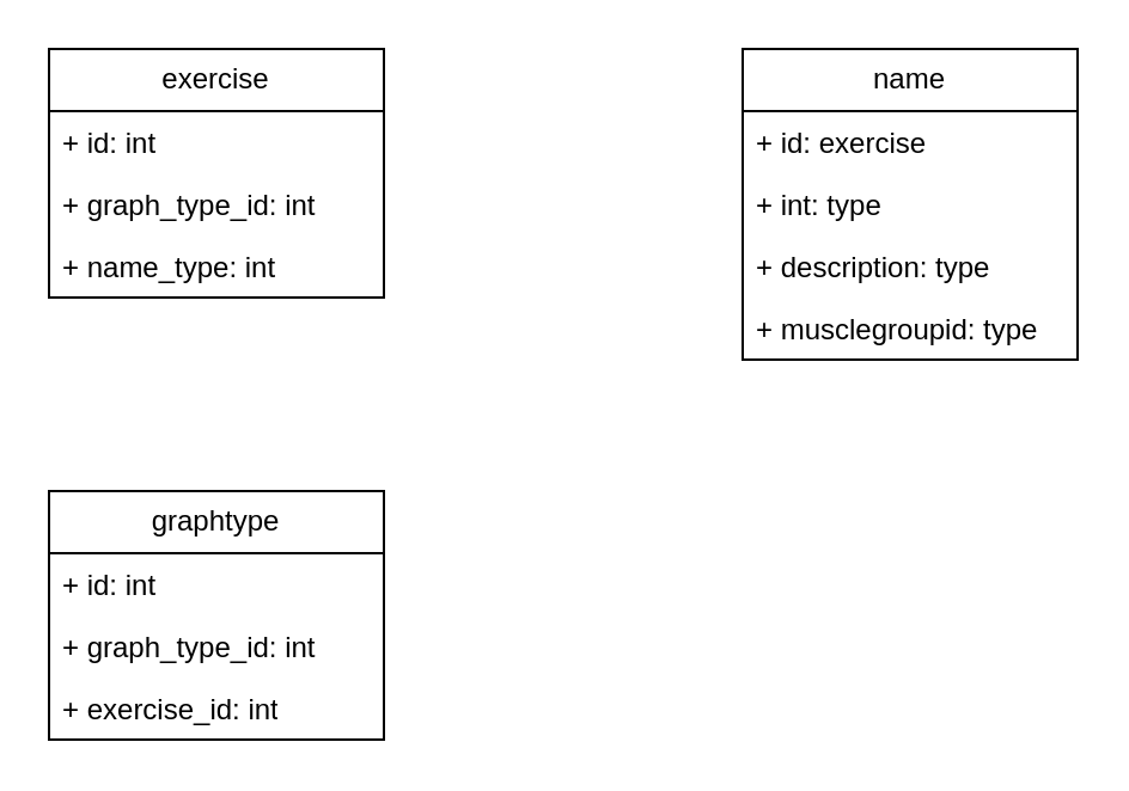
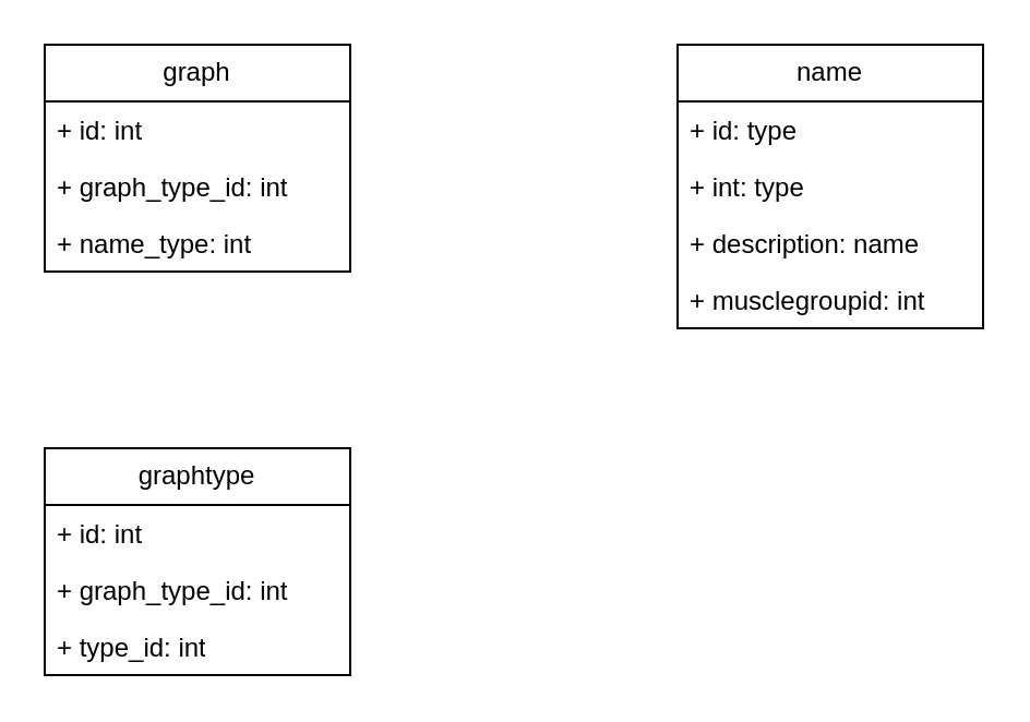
- <mxCell id="7" value="exercise" style="swimlane;fontStyle=0;childLayout=stackLayout;horizontal=1;startSize=26;fillColor=none;horizontalStack=0;resizeParent=1;resizeParentMax=0;resizeLast=0;collapsible=1;marginBottom=0;whiteSpace=wrap;html=1;" vertex="1" parent="1"><mxGeometry x="20" y="20" width="140" height="104" as="geometry" /></mxCell>
+ <mxCell id="7" value="graph" style="swimlane;fontStyle=0;childLayout=stackLayout;horizontal=1;startSize=26;fillColor=none;horizontalStack=0;resizeParent=1;resizeParentMax=0;resizeLast=0;collapsible=1;marginBottom=0;whiteSpace=wrap;html=1;" vertex="1" parent="1"><mxGeometry x="20" y="20" width="140" height="104" as="geometry" /></mxCell>
- <mxCell id="3" value="+ id: exercise" style="text;strokeColor=none;fillColor=none;align=left;verticalAlign=top;spacingLeft=4;spacingRight=4;overflow=hidden;rotatable=0;points=[[0,0.5],[1,0.5]];portConstraint=eastwest;whiteSpace=wrap;html=1;" parent="2" vertex="1"><mxGeometry y="26" width="140" height="26" as="geometry" /></mxCell>
+ <mxCell id="3" value="+ id: type" style="text;strokeColor=none;fillColor=none;align=left;verticalAlign=top;spacingLeft=4;spacingRight=4;overflow=hidden;rotatable=0;points=[[0,0.5],[1,0.5]];portConstraint=eastwest;whiteSpace=wrap;html=1;" parent="2" vertex="1"><mxGeometry y="26" width="140" height="26" as="geometry" /></mxCell>
- <mxCell id="5" value="+ description: type" style="text;strokeColor=none;fillColor=none;align=left;verticalAlign=top;spacingLeft=4;spacingRight=4;overflow=hidden;rotatable=0;points=[[0,0.5],[1,0.5]];portConstraint=eastwest;whiteSpace=wrap;html=1;" parent="2" vertex="1"><mxGeometry y="78" width="140" height="26" as="geometry" /></mxCell>
+ <mxCell id="5" value="+ description: name" style="text;strokeColor=none;fillColor=none;align=left;verticalAlign=top;spacingLeft=4;spacingRight=4;overflow=hidden;rotatable=0;points=[[0,0.5],[1,0.5]];portConstraint=eastwest;whiteSpace=wrap;html=1;" parent="2" vertex="1"><mxGeometry y="78" width="140" height="26" as="geometry" /></mxCell>
- <mxCell id="6" value="+ musclegroupid: type" style="text;strokeColor=none;fillColor=none;align=left;verticalAlign=top;spacingLeft=4;spacingRight=4;overflow=hidden;rotatable=0;points=[[0,0.5],[1,0.5]];portConstraint=eastwest;whiteSpace=wrap;html=1;" parent="2" vertex="1"><mxGeometry y="104" width="140" height="26" as="geometry" /></mxCell>
+ <mxCell id="6" value="+ musclegroupid: int" style="text;strokeColor=none;fillColor=none;align=left;verticalAlign=top;spacingLeft=4;spacingRight=4;overflow=hidden;rotatable=0;points=[[0,0.5],[1,0.5]];portConstraint=eastwest;whiteSpace=wrap;html=1;" parent="2" vertex="1"><mxGeometry y="104" width="140" height="26" as="geometry" /></mxCell>
- <mxCell id="14" value="+ exercise_id: int" style="text;strokeColor=none;fillColor=none;align=left;verticalAlign=top;spacingLeft=4;spacingRight=4;overflow=hidden;rotatable=0;points=[[0,0.5],[1,0.5]];portConstraint=eastwest;whiteSpace=wrap;html=1;" vertex="1" parent="11"><mxGeometry y="78" width="140" height="26" as="geometry" /></mxCell>
+ <mxCell id="14" value="+ type_id: int" style="text;strokeColor=none;fillColor=none;align=left;verticalAlign=top;spacingLeft=4;spacingRight=4;overflow=hidden;rotatable=0;points=[[0,0.5],[1,0.5]];portConstraint=eastwest;whiteSpace=wrap;html=1;" vertex="1" parent="11"><mxGeometry y="78" width="140" height="26" as="geometry" /></mxCell>
